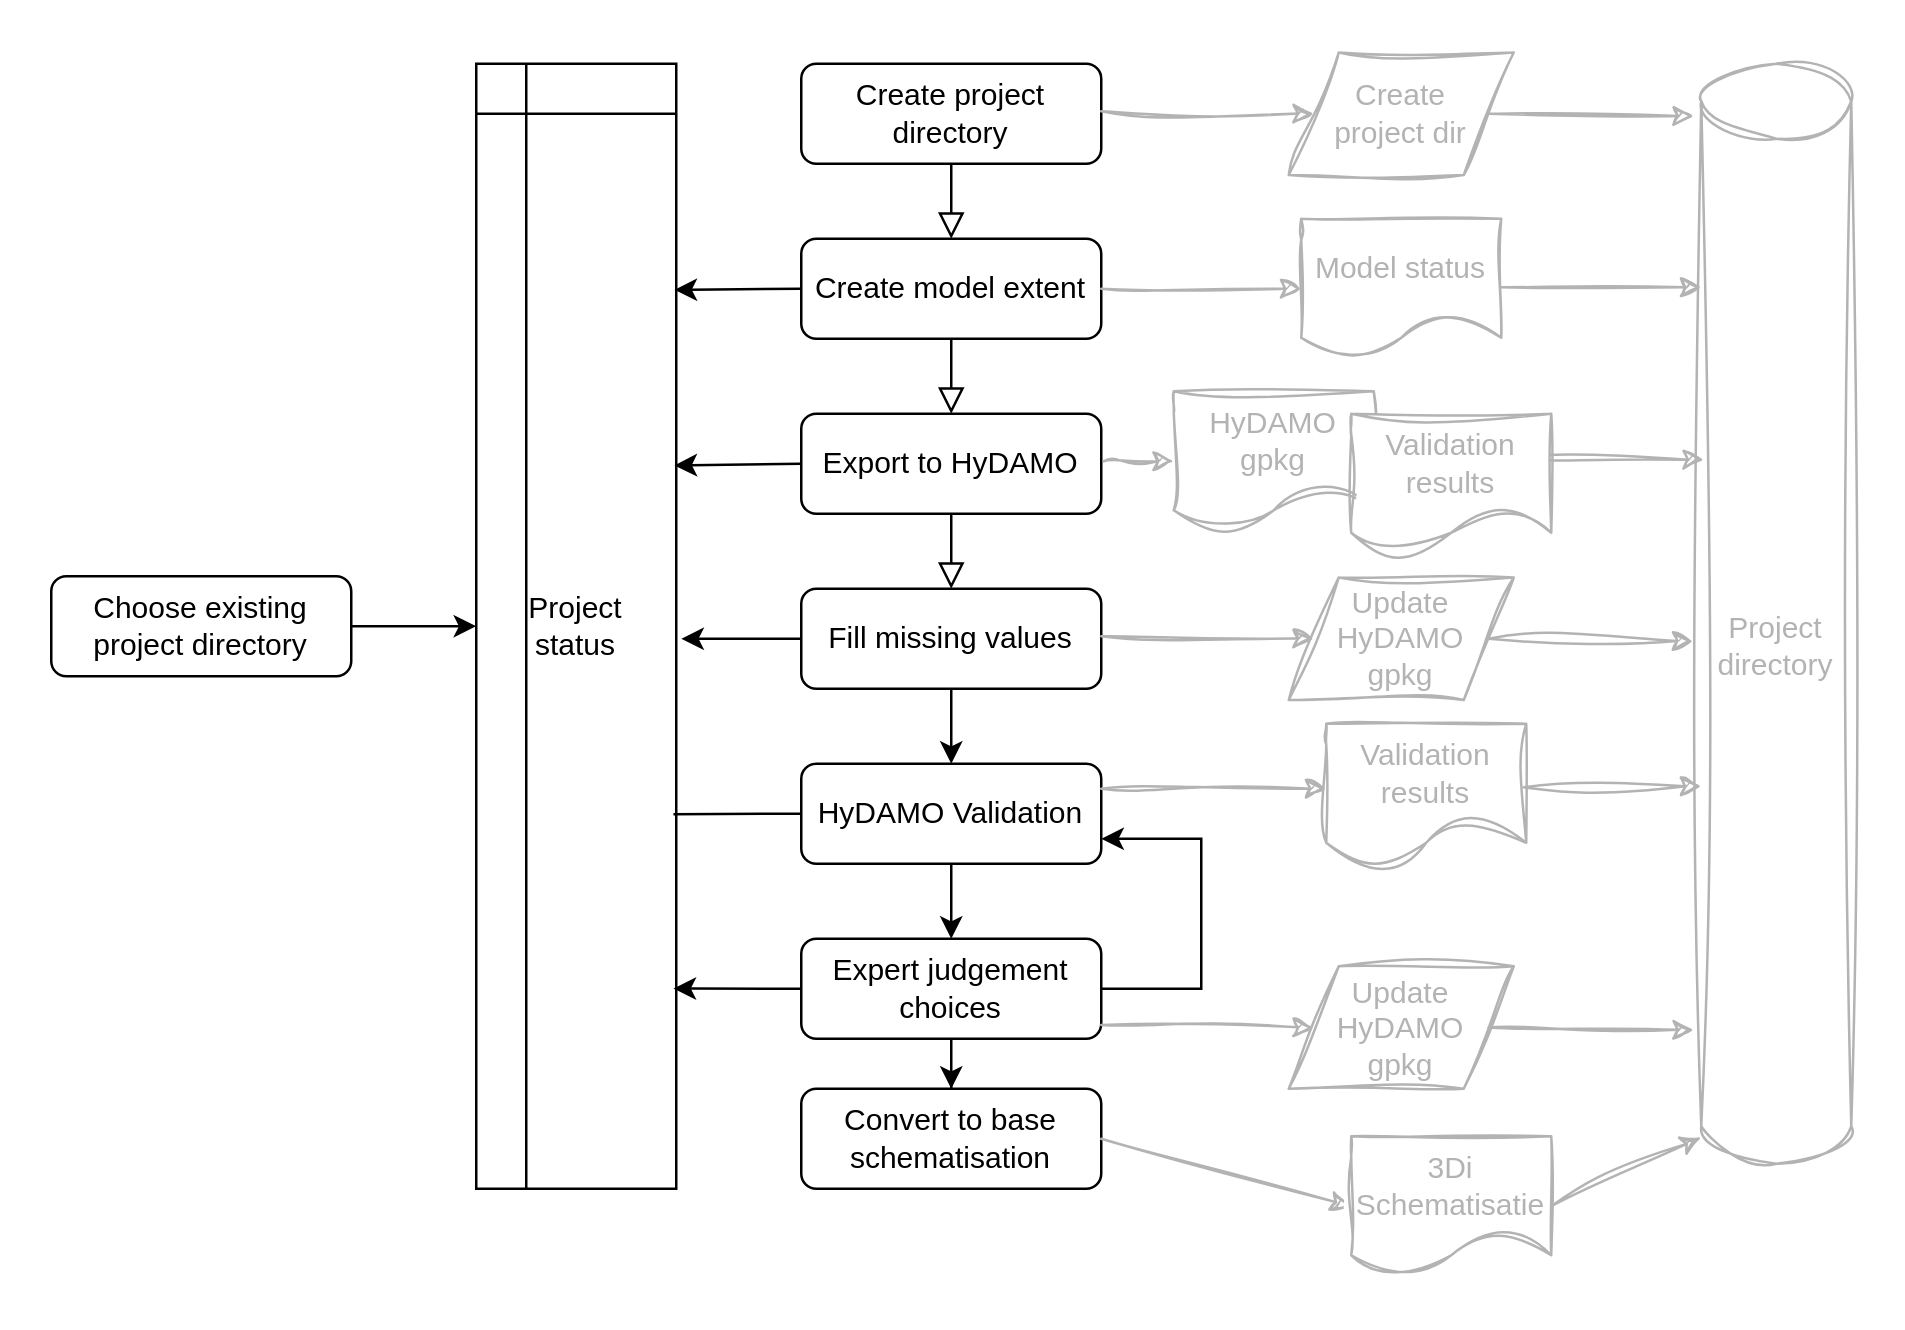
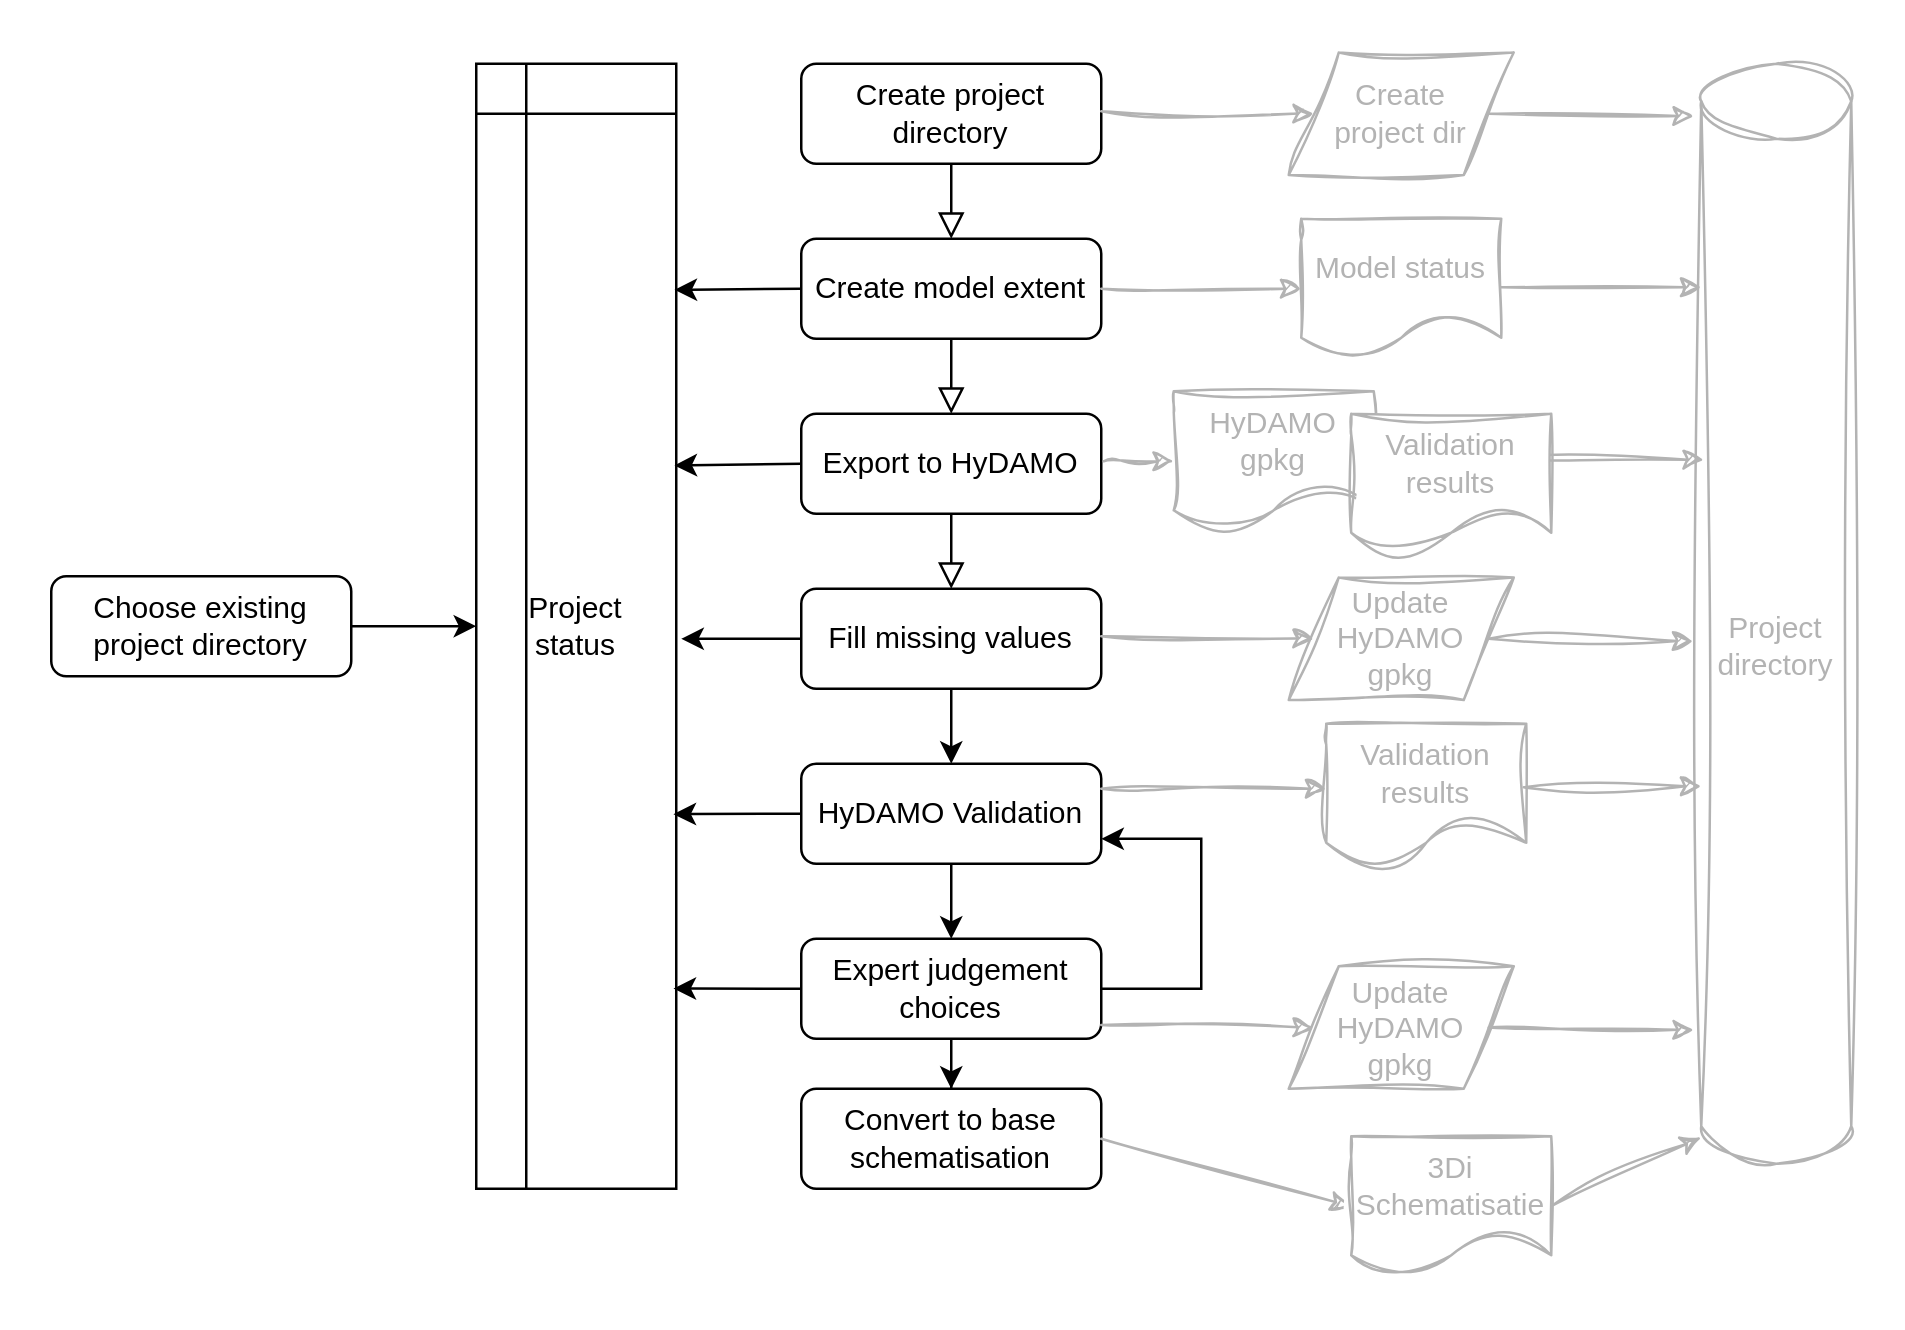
- <mxCell id="22" value="" style="endArrow=none;html=1;rounded=0;exitX=0;exitY=0.5;exitDx=0;exitDy=0;entryX=0.986;entryY=0.667;entryDx=0;entryDy=0;entryPerimeter=0;" parent="1" source="17" target="11" edge="1"><mxGeometry width="50" height="50" relative="1" as="geometry"><mxPoint x="340" y="335" as="sourcePoint" /><mxPoint x="271" y="324" as="targetPoint" /></mxGeometry></mxCell>
+ <mxCell id="22" value="" style="endArrow=classic;html=1;rounded=0;exitX=0;exitY=0.5;exitDx=0;exitDy=0;entryX=0.986;entryY=0.667;entryDx=0;entryDy=0;entryPerimeter=0;" parent="1" source="17" target="11" edge="1"><mxGeometry width="50" height="50" relative="1" as="geometry"><mxPoint x="340" y="335" as="sourcePoint" /><mxPoint x="271" y="324" as="targetPoint" /></mxGeometry></mxCell>
